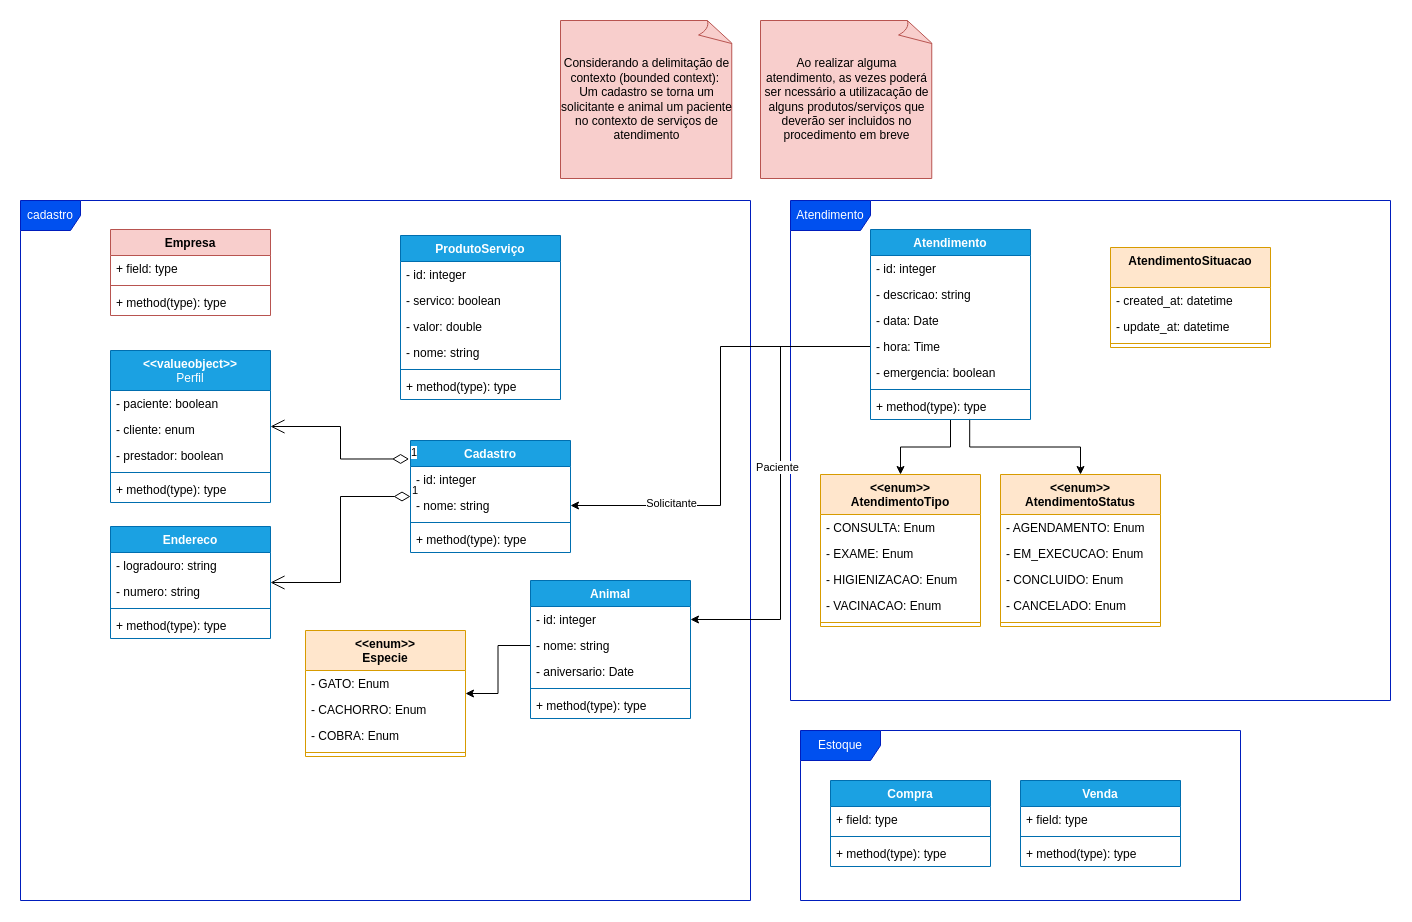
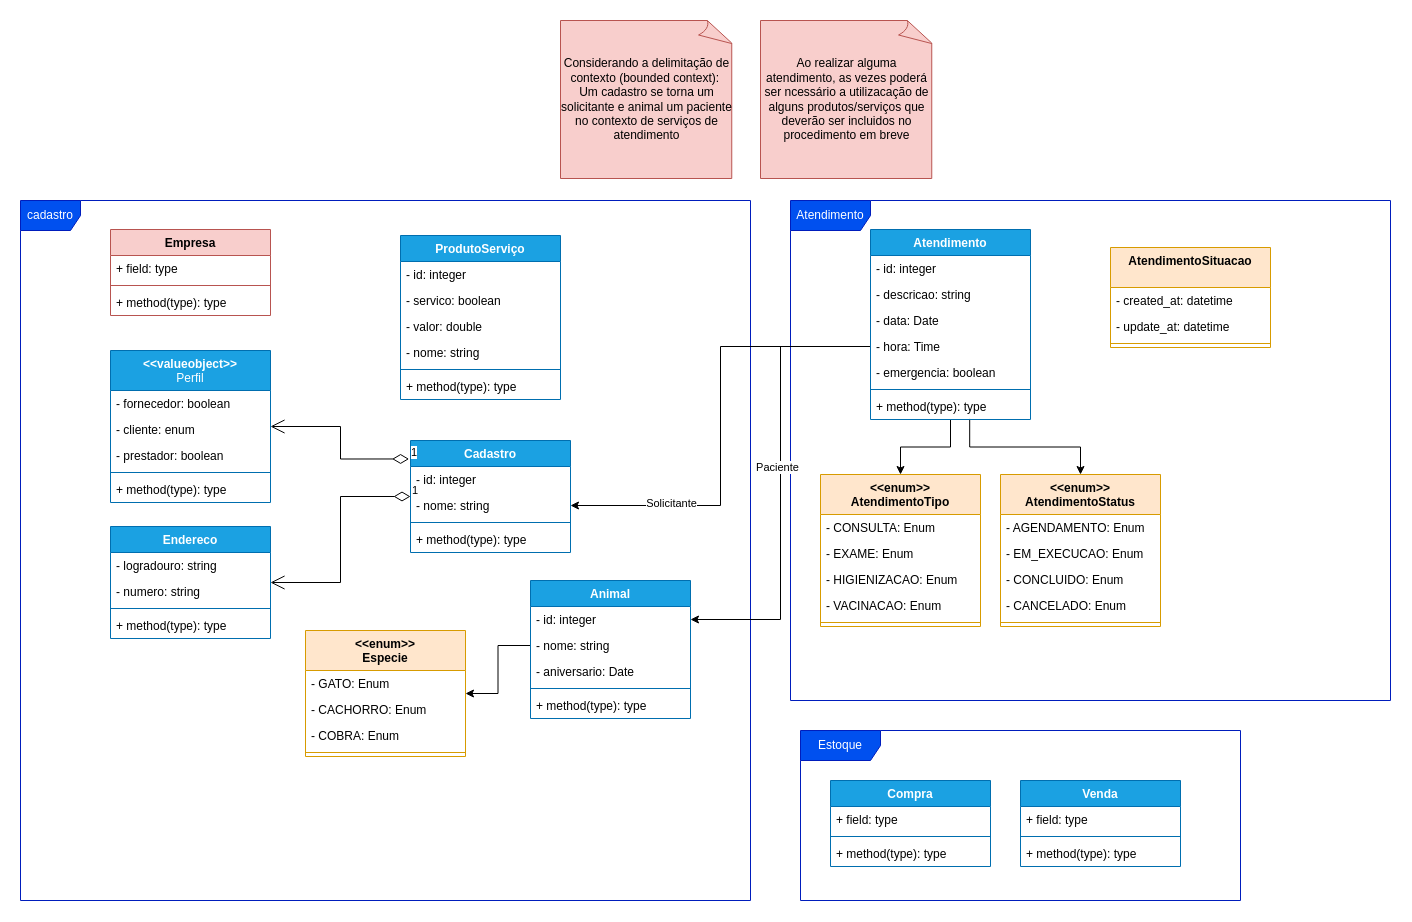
- <mxCell id="6" value="- paciente: boolean&lt;span style=&quot;white-space: pre;&quot;&gt;&#09;&lt;/span&gt;" style="text;strokeColor=none;fillColor=none;align=left;verticalAlign=top;spacingLeft=4;spacingRight=4;overflow=hidden;rotatable=0;points=[[0,0.5],[1,0.5]];portConstraint=eastwest;whiteSpace=wrap;html=1;" vertex="1" parent="5"><mxGeometry y="40" width="160" height="26" as="geometry" /></mxCell>
+ <mxCell id="6" value="- fornecedor: boolean&lt;span style=&quot;white-space: pre;&quot;&gt;&#09;&lt;/span&gt;" style="text;strokeColor=none;fillColor=none;align=left;verticalAlign=top;spacingLeft=4;spacingRight=4;overflow=hidden;rotatable=0;points=[[0,0.5],[1,0.5]];portConstraint=eastwest;whiteSpace=wrap;html=1;" vertex="1" parent="5"><mxGeometry y="40" width="160" height="26" as="geometry" /></mxCell>
